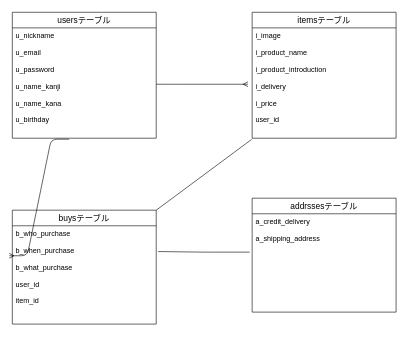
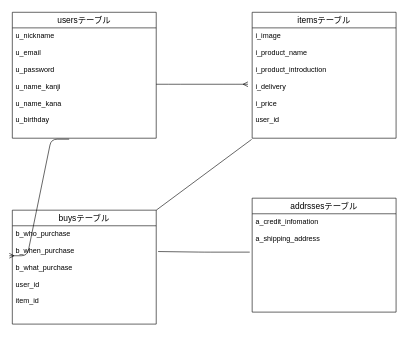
- <mxCell id="7" value="a_credit_delivery&#10;&#10;a_shipping_address" style="text;strokeColor=none;fillColor=none;spacingLeft=4;spacingRight=4;overflow=hidden;rotatable=0;points=[[0,0.5],[1,0.5]];portConstraint=eastwest;fontSize=12;" parent="6" vertex="1"><mxGeometry y="26" width="240" height="164" as="geometry" /></mxCell>
+ <mxCell id="7" value="a_credit_infomation&#10;&#10;a_shipping_address" style="text;strokeColor=none;fillColor=none;spacingLeft=4;spacingRight=4;overflow=hidden;rotatable=0;points=[[0,0.5],[1,0.5]];portConstraint=eastwest;fontSize=12;" parent="6" vertex="1"><mxGeometry y="26" width="240" height="164" as="geometry" /></mxCell>
